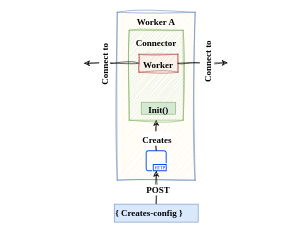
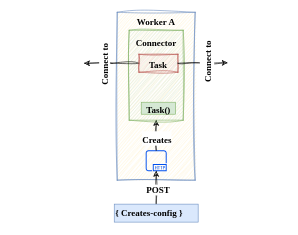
- <mxCell id="12" value="&lt;b&gt;&lt;font style=&quot;font-size: 15px;&quot;&gt;Worker&lt;/font&gt;&lt;/b&gt;" style="rounded=0;whiteSpace=wrap;html=1;sketch=1;hachureGap=4;jiggle=2;curveFitting=1;fontFamily=Architects Daughter;fontSource=https%3A%2F%2Ffonts.googleapis.com%2Fcss%3Ffamily%3DArchitects%2BDaughter;fontSize=20;fillColor=#f8cecc;strokeColor=#b85450;" parent="1" vertex="1"><mxGeometry x="231.25" y="90" width="65" height="30" as="geometry" /></mxCell>
+ <mxCell id="12" value="&lt;b&gt;&lt;font style=&quot;font-size: 15px;&quot;&gt;Task&lt;/font&gt;&lt;/b&gt;" style="rounded=0;whiteSpace=wrap;html=1;sketch=1;hachureGap=4;jiggle=2;curveFitting=1;fontFamily=Architects Daughter;fontSource=https%3A%2F%2Ffonts.googleapis.com%2Fcss%3Ffamily%3DArchitects%2BDaughter;fontSize=20;fillColor=#f8cecc;strokeColor=#b85450;" parent="1" vertex="1"><mxGeometry x="231.25" y="90" width="65" height="30" as="geometry" /></mxCell>
- <mxCell id="13" value="&lt;b&gt;&lt;font style=&quot;font-size: 15px;&quot;&gt;Init()&lt;/font&gt;&lt;/b&gt;" style="text;html=1;strokeColor=#82b366;fillColor=#d5e8d4;align=center;verticalAlign=middle;whiteSpace=wrap;rounded=0;fontSize=20;fontFamily=Architects Daughter;" parent="1" vertex="1"><mxGeometry x="235" y="170" width="57.5" height="20" as="geometry" /></mxCell>
+ <mxCell id="13" value="&lt;b&gt;&lt;font style=&quot;font-size: 15px;&quot;&gt;Task()&lt;/font&gt;&lt;/b&gt;" style="text;html=1;strokeColor=#82b366;fillColor=#d5e8d4;align=center;verticalAlign=middle;whiteSpace=wrap;rounded=0;fontSize=20;fontFamily=Architects Daughter;" parent="1" vertex="1"><mxGeometry x="235" y="170" width="57.5" height="20" as="geometry" /></mxCell>
